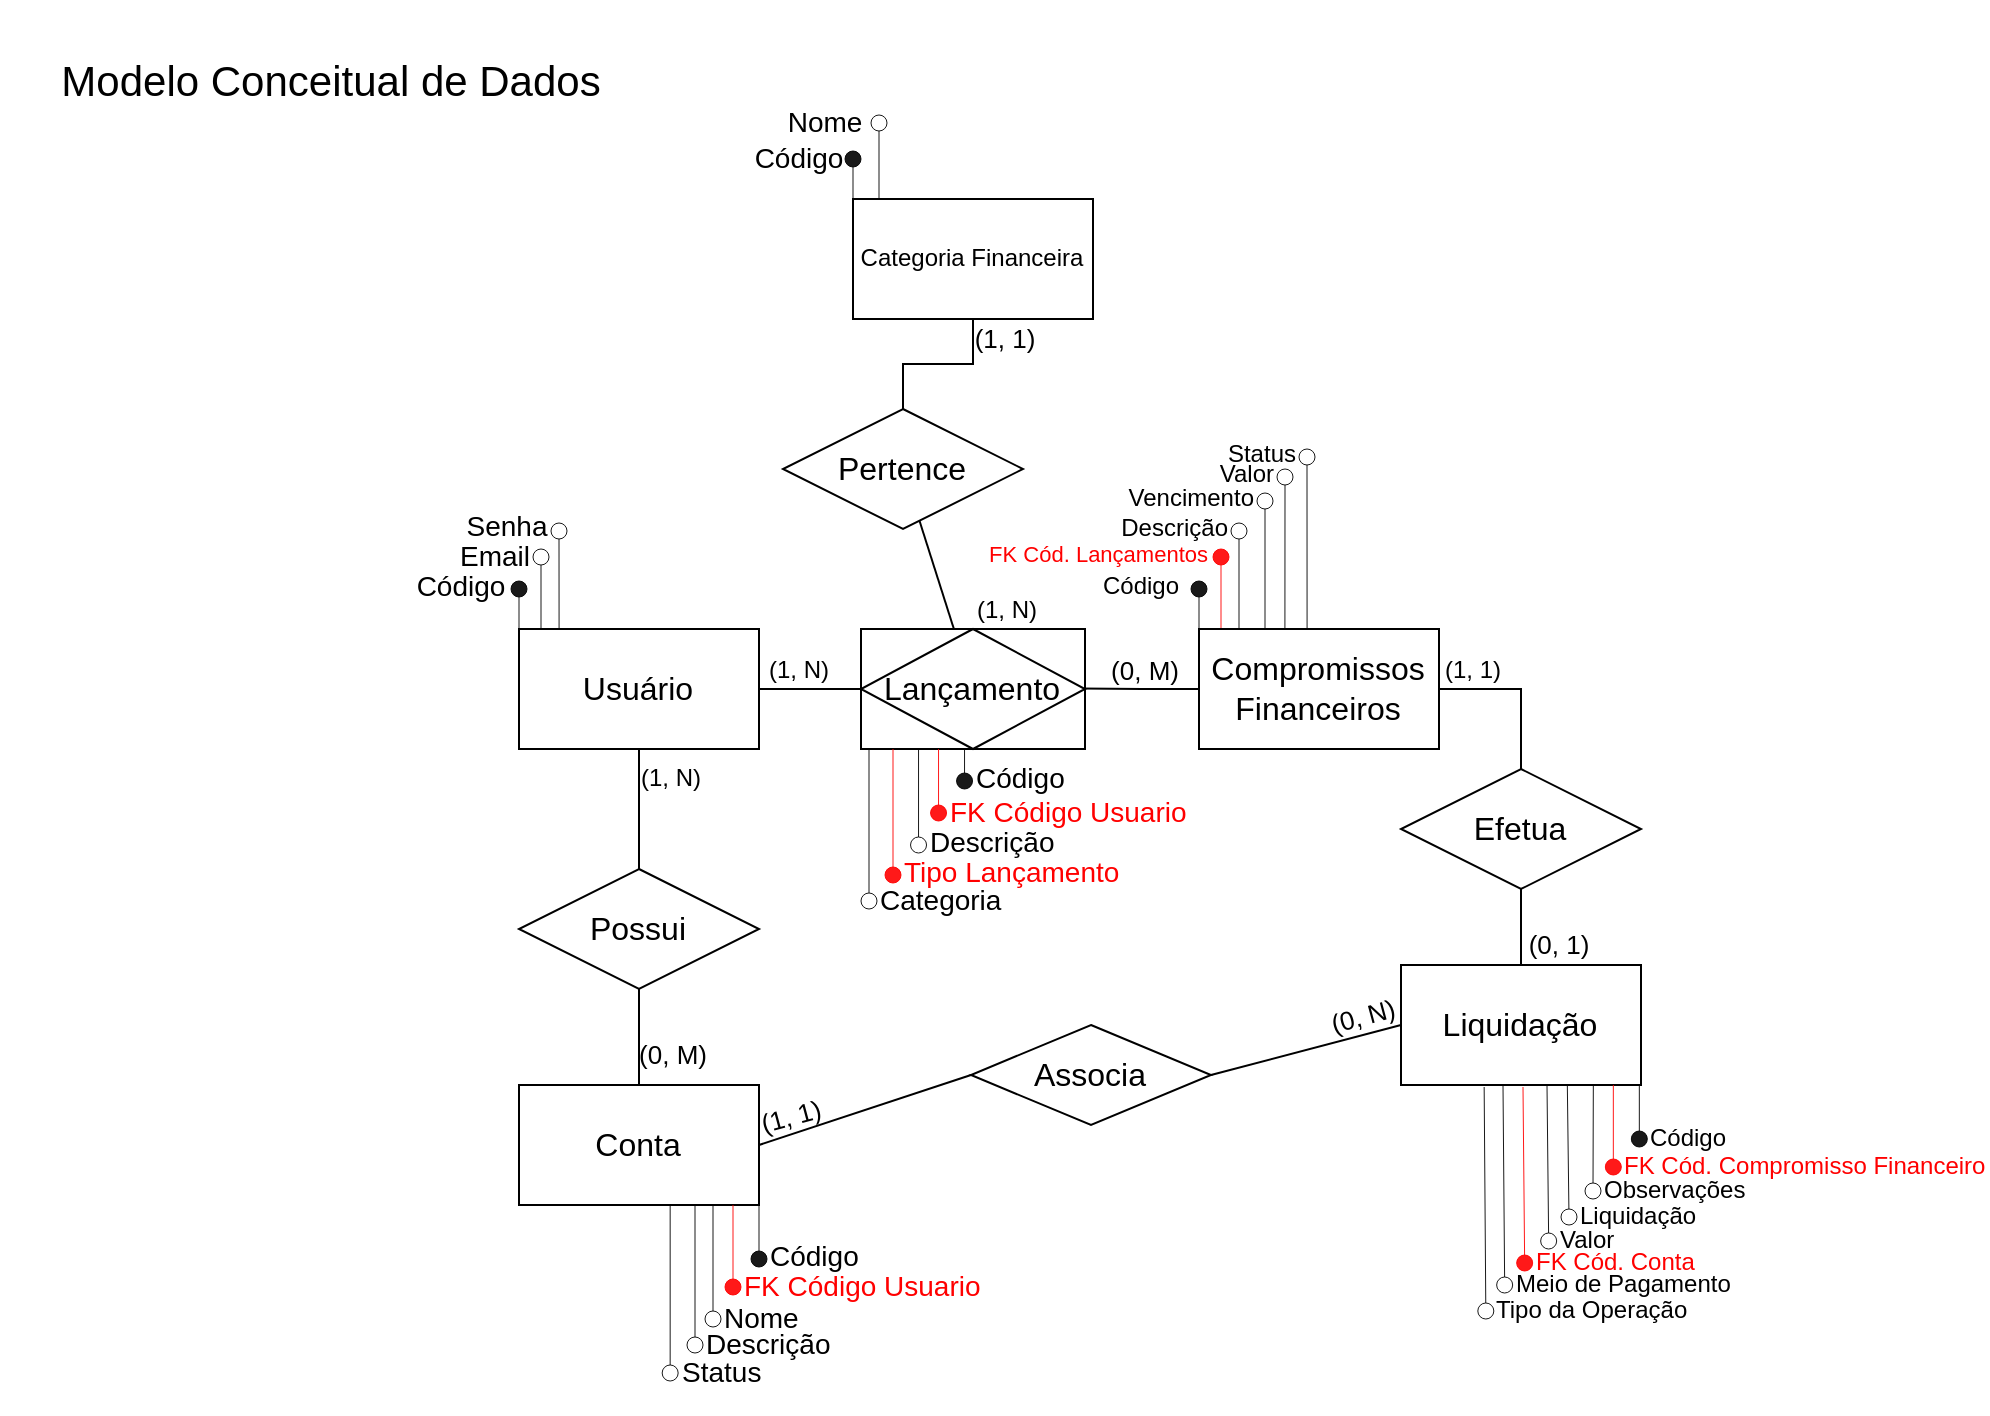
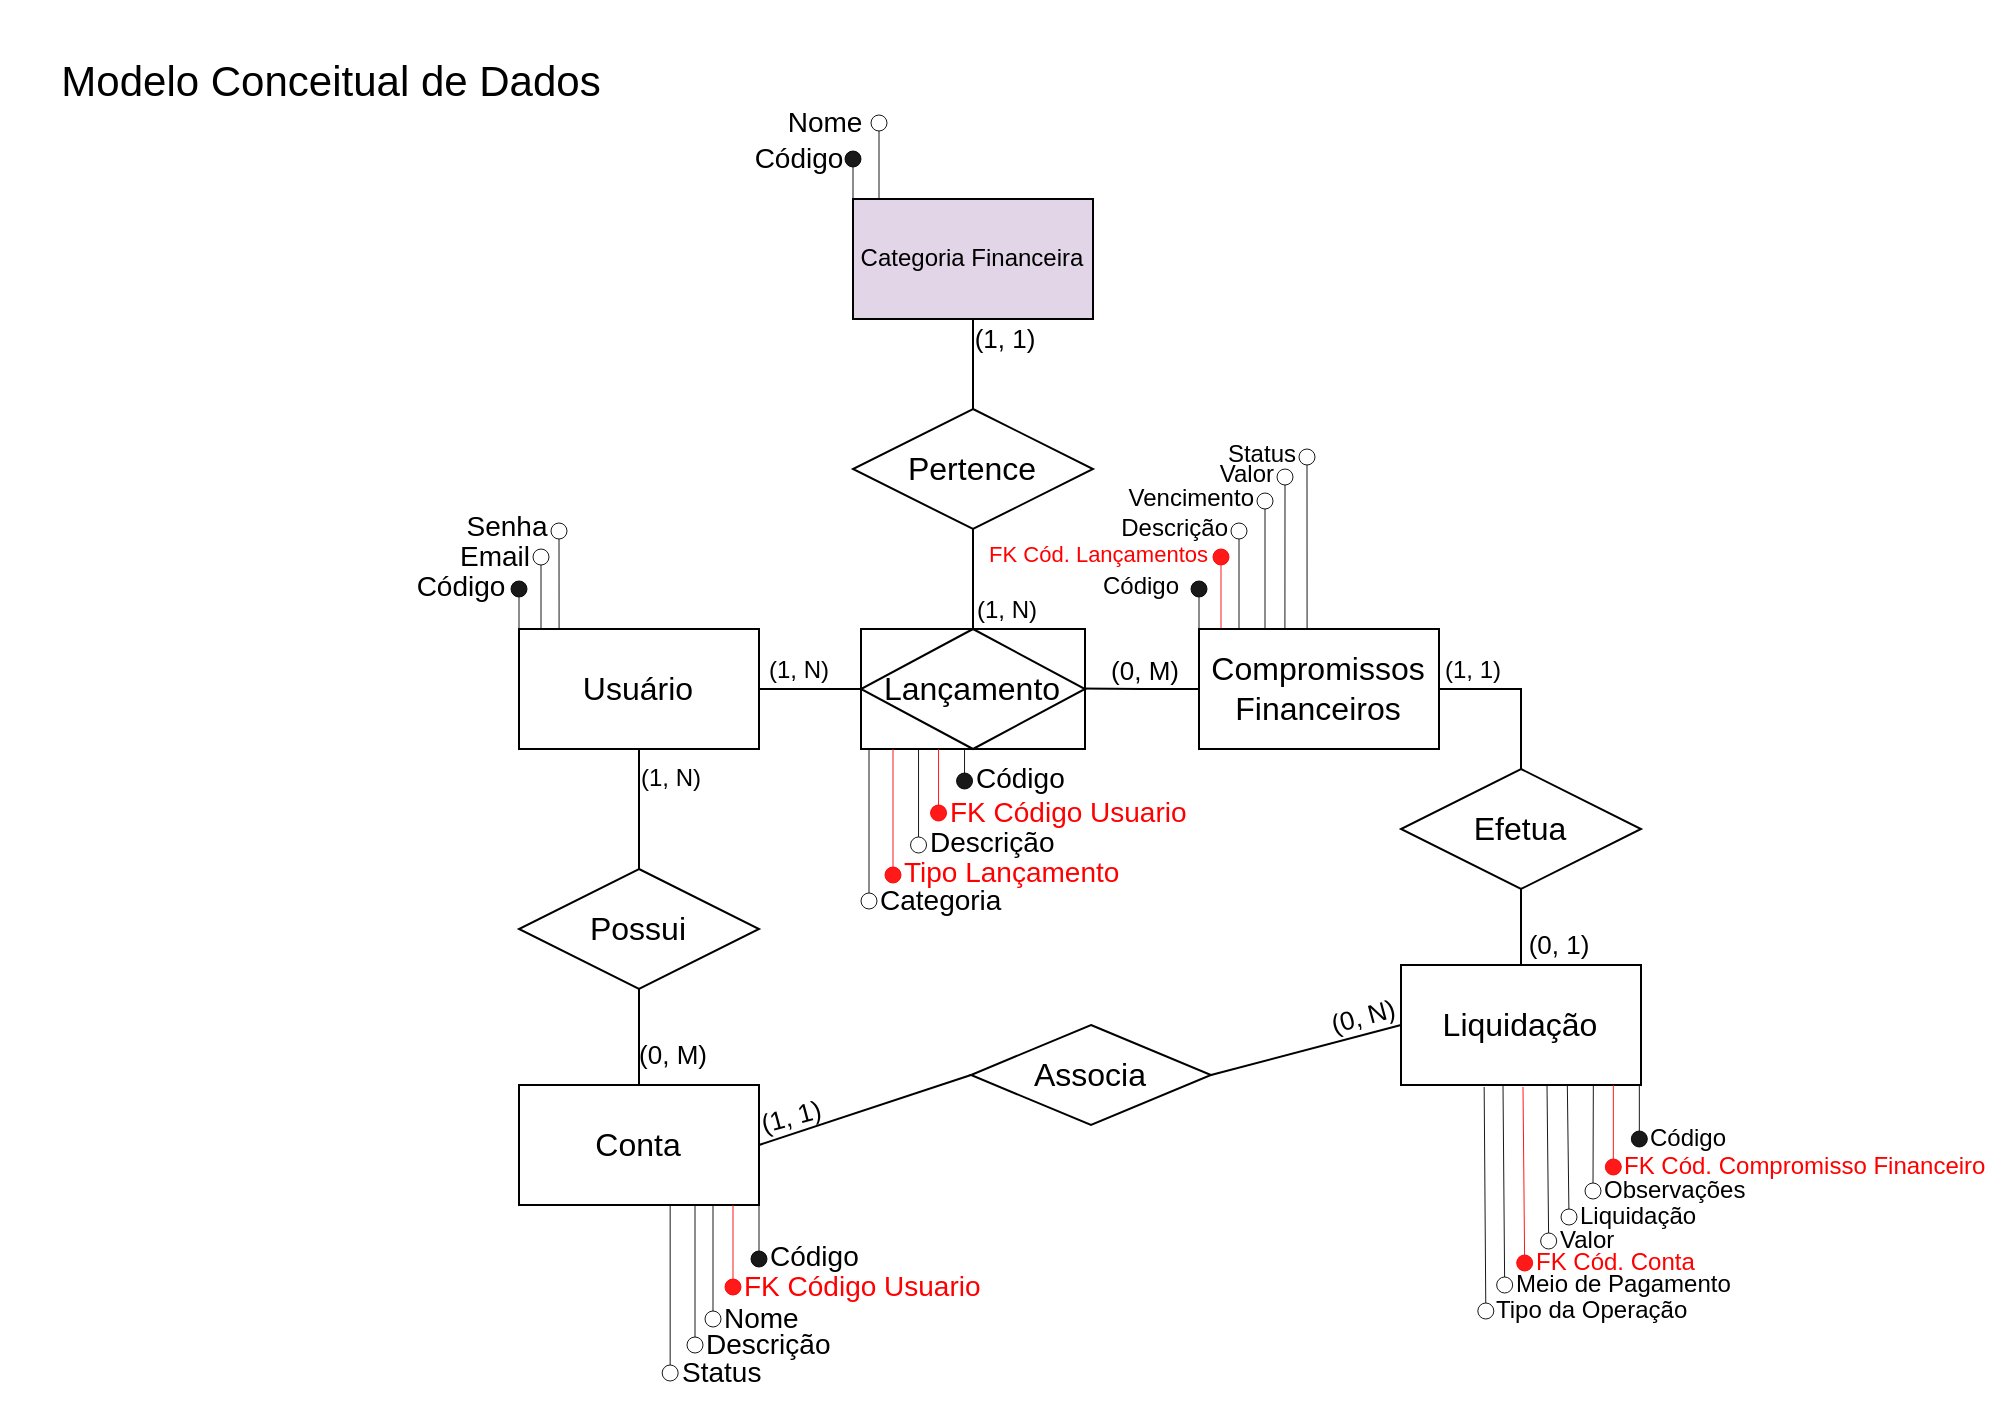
- <mxCell id="25" value="Categoria Financeira&lt;br&gt;" style="rounded=0;whiteSpace=wrap;html=1;fontSize=12;" parent="1" vertex="1"><mxGeometry x="426" y="99" width="120" height="60" as="geometry" /></mxCell>
+ <mxCell id="25" value="Categoria Financeira&lt;br&gt;" style="rounded=0;whiteSpace=wrap;html=1;fontSize=12;fillColor=#e1d5e7;" parent="1" vertex="1"><mxGeometry x="426" y="99" width="120" height="60" as="geometry" /></mxCell>
- <mxCell id="28" value="Pertence&lt;span style=&quot;color: rgb(255, 255, 255); font-family: &amp;quot;Söhne Mono&amp;quot;, Monaco, &amp;quot;Andale Mono&amp;quot;, &amp;quot;Ubuntu Mono&amp;quot;, monospace; font-size: 16px; text-align: left; background-color: rgb(0, 0, 0);&quot;&gt;&lt;/span&gt;" style="shape=rhombus;perimeter=rhombusPerimeter;whiteSpace=wrap;html=1;align=center;fontSize=16;" parent="1" vertex="1"><mxGeometry x="391" y="204" width="120" height="60" as="geometry" /></mxCell>
+ <mxCell id="28" value="Pertence&lt;span style=&quot;color: rgb(255, 255, 255); font-family: &amp;quot;Söhne Mono&amp;quot;, Monaco, &amp;quot;Andale Mono&amp;quot;, &amp;quot;Ubuntu Mono&amp;quot;, monospace; font-size: 16px; text-align: left; background-color: rgb(0, 0, 0);&quot;&gt;&lt;/span&gt;" style="shape=rhombus;perimeter=rhombusPerimeter;whiteSpace=wrap;html=1;align=center;fontSize=16;" parent="1" vertex="1"><mxGeometry x="426" y="204" width="120" height="60" as="geometry" /></mxCell>
